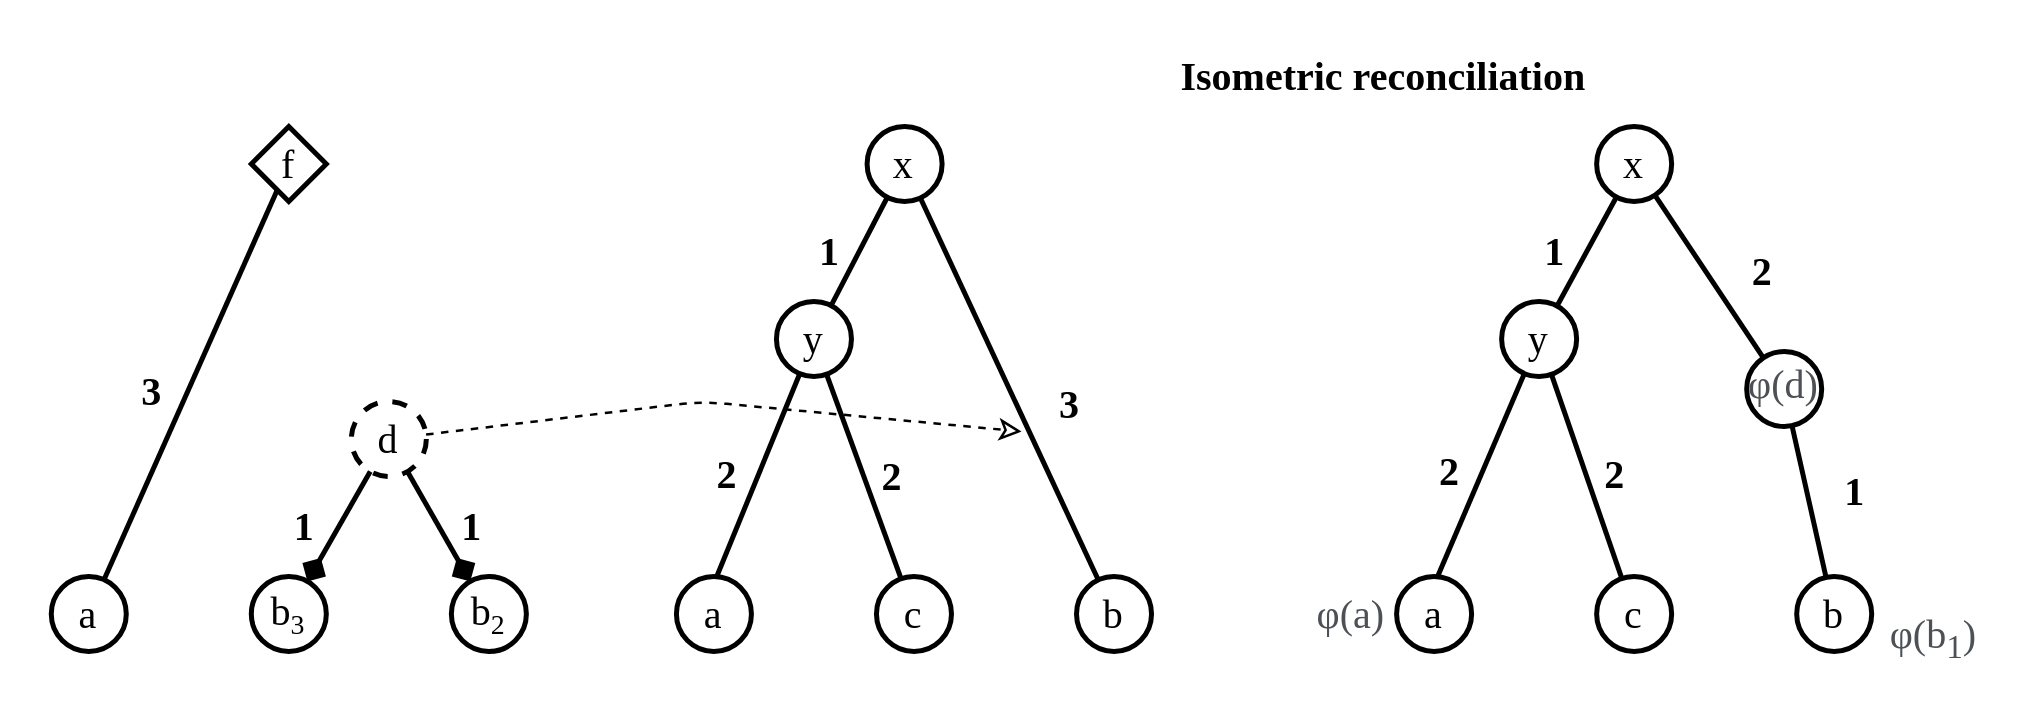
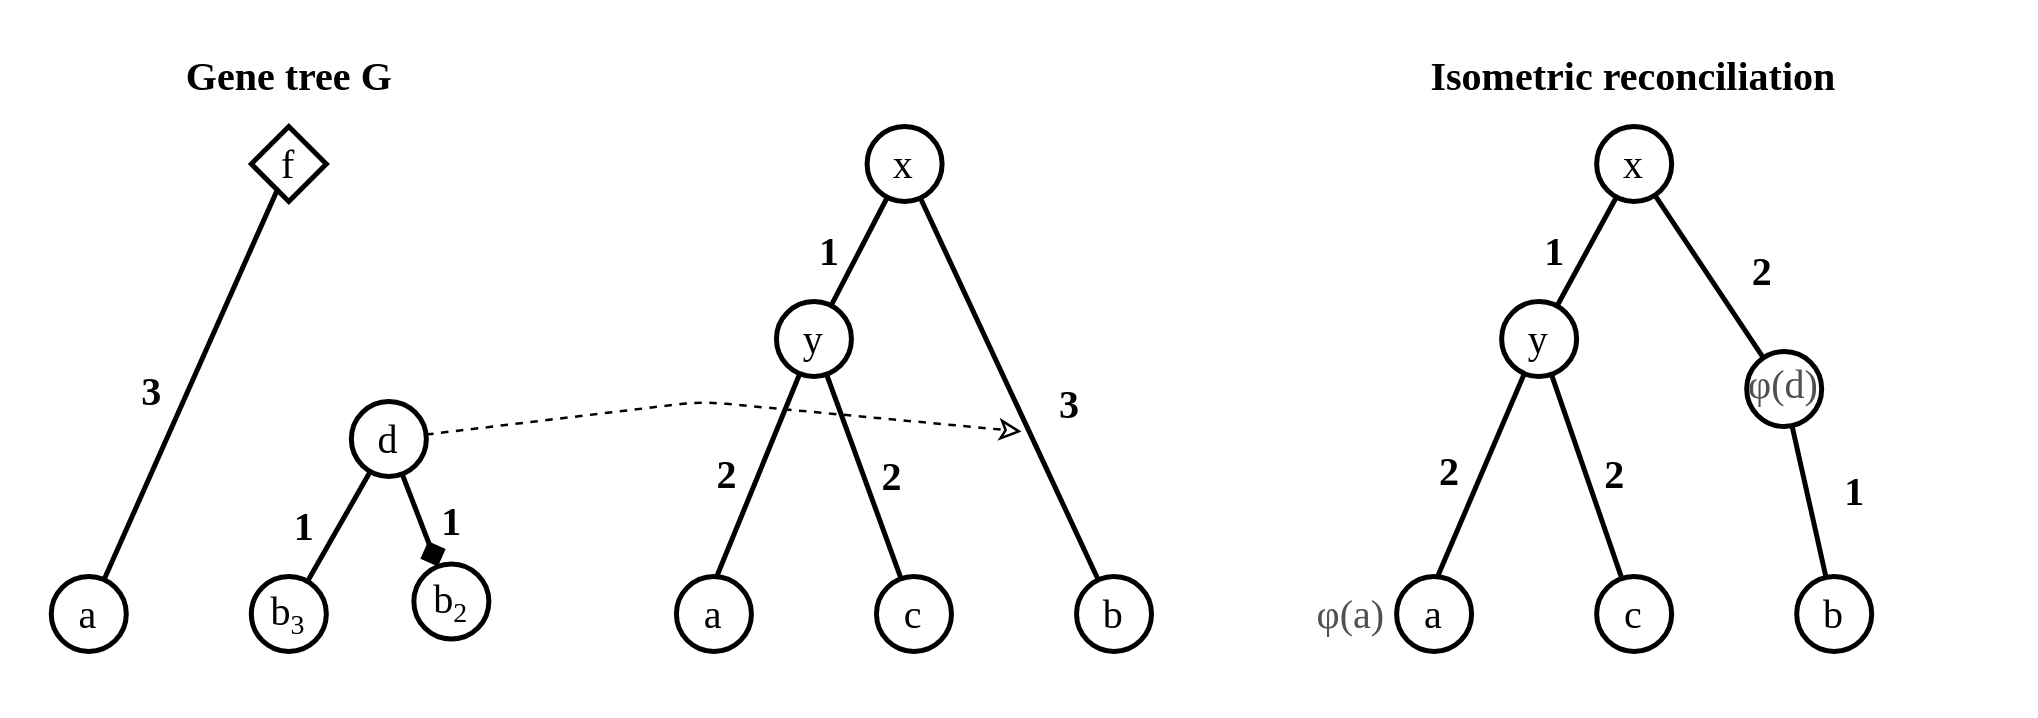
+ <mxCell id="38" value="&lt;b&gt;Gene tree G&lt;/b&gt;" style="text;html=1;strokeColor=none;fillColor=none;align=center;verticalAlign=middle;whiteSpace=wrap;rounded=0;labelBackgroundColor=none;fontFamily=Times New Roman;fontSize=16;" vertex="1" parent="1"><mxGeometry x="67.5" y="20" width="95" height="20" as="geometry" /></mxCell>
- <mxCell id="39" value="&lt;b&gt;Isometric reconciliation&lt;/b&gt;" style="text;html=1;strokeColor=none;fillColor=none;align=center;verticalAlign=middle;whiteSpace=wrap;rounded=0;labelBackgroundColor=none;fontFamily=Times New Roman;fontSize=16;" vertex="1" parent="1"><mxGeometry x="464.25" y="20" width="177.5" height="20" as="geometry" /></mxCell>
+ <mxCell id="39" value="&lt;b&gt;Isometric reconciliation&lt;/b&gt;" style="text;html=1;strokeColor=none;fillColor=none;align=center;verticalAlign=middle;whiteSpace=wrap;rounded=0;labelBackgroundColor=none;fontFamily=Times New Roman;fontSize=16;" vertex="1" parent="1"><mxGeometry x="564.25" y="20" width="177.5" height="20" as="geometry" /></mxCell>
- <mxCell id="7" value="&lt;font style=&quot;font-size: 16px;&quot;&gt;d&lt;/font&gt;" style="ellipse;whiteSpace=wrap;html=1;aspect=fixed;strokeWidth=2;fontSize=16;fontFamily=Times New Roman;dashed=1;" parent="1" vertex="1"><mxGeometry x="140" y="160" width="30" height="30" as="geometry" /></mxCell>
+ <mxCell id="7" value="&lt;font style=&quot;font-size: 16px;&quot;&gt;d&lt;/font&gt;" style="ellipse;whiteSpace=wrap;html=1;aspect=fixed;strokeWidth=2;fontSize=16;fontFamily=Times New Roman;" parent="1" vertex="1"><mxGeometry x="140" y="160" width="30" height="30" as="geometry" /></mxCell>
- <mxCell id="10" value="" style="endArrow=diamond;html=1;strokeWidth=2;fontSize=16;fontFamily=Times New Roman;" parent="1" source="7" target="5" edge="1"><mxGeometry width="50" height="50" relative="1" as="geometry"><mxPoint x="151.708" y="158.416" as="sourcePoint" /><mxPoint x="178.292" y="211.584" as="targetPoint" /></mxGeometry></mxCell>
+ <mxCell id="10" value="" style="endArrow=none;html=1;strokeWidth=2;fontSize=16;fontFamily=Times New Roman;" parent="1" source="7" target="5" edge="1"><mxGeometry width="50" height="50" relative="1" as="geometry"><mxPoint x="151.708" y="158.416" as="sourcePoint" /><mxPoint x="178.292" y="211.584" as="targetPoint" /></mxGeometry></mxCell>
- <mxCell id="6" value="&lt;p class=&quot;MsoNormal&quot;&gt;&lt;span style=&quot;&quot;&gt;b&lt;span style=&quot;font-size: 13.333px&quot;&gt;&lt;sub&gt;2&lt;/sub&gt;&lt;/span&gt;&lt;/span&gt;&lt;/p&gt;" style="ellipse;whiteSpace=wrap;html=1;aspect=fixed;strokeWidth=2;fontSize=16;fontFamily=Times New Roman;" parent="1" vertex="1"><mxGeometry x="180" y="230" width="30" height="30" as="geometry" /></mxCell>
+ <mxCell id="6" value="&lt;p class=&quot;MsoNormal&quot;&gt;&lt;span style=&quot;&quot;&gt;b&lt;span style=&quot;font-size: 13.333px&quot;&gt;&lt;sub&gt;2&lt;/sub&gt;&lt;/span&gt;&lt;/span&gt;&lt;/p&gt;" style="ellipse;whiteSpace=wrap;html=1;aspect=fixed;strokeWidth=2;fontSize=16;fontFamily=Times New Roman;" parent="1" vertex="1"><mxGeometry x="165" y="225" width="30" height="30" as="geometry" /></mxCell>
- <mxCell id="37" value="&lt;span style=&quot;color: rgb(77 , 81 , 86) ; text-align: left ; background-color: rgb(255 , 255 , 255)&quot;&gt;φ(b&lt;sub&gt;1&lt;/sub&gt;)&lt;/span&gt;" style="text;html=1;strokeColor=none;fillColor=none;align=center;verticalAlign=middle;whiteSpace=wrap;rounded=0;fontFamily=Times New Roman;fontSize=16;" vertex="1" parent="1"><mxGeometry x="753" y="245" width="40" height="20" as="geometry" /></mxCell>
